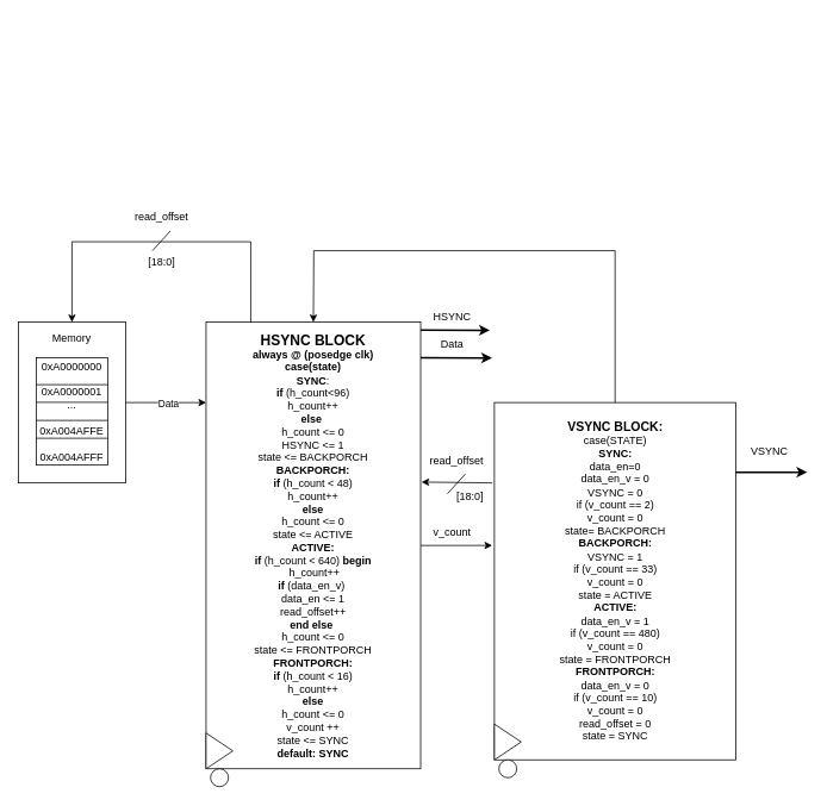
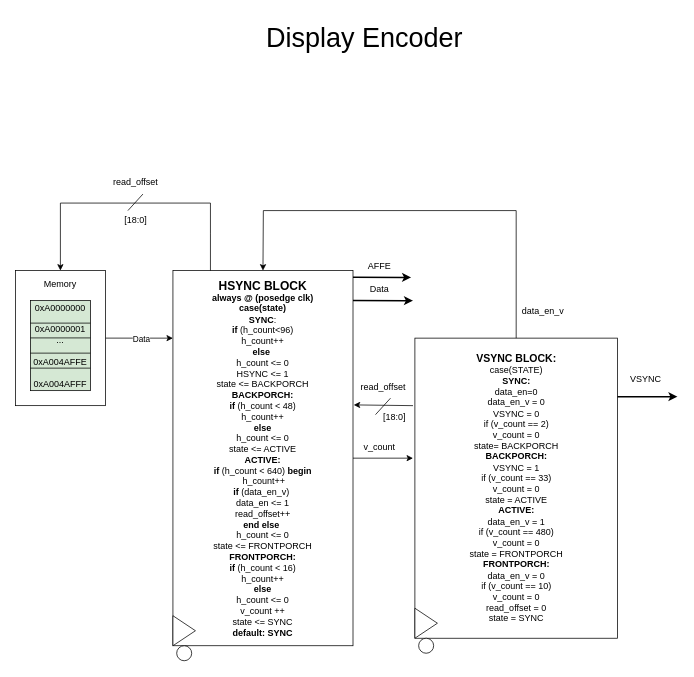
+ <mxCell id="2" value="&lt;font style=&quot;font-size: 36px;&quot;&gt;Display Encoder&lt;/font&gt;" style="text;html=1;align=center;verticalAlign=middle;resizable=0;points=[];autosize=1;strokeColor=none;fillColor=none;" vertex="1" parent="1"><mxGeometry x="340" y="20" width="290" height="60" as="geometry" /></mxCell>
- <mxCell id="20" value="HSYNC" style="text;html=1;align=center;verticalAlign=middle;resizable=0;points=[];autosize=1;strokeColor=none;fillColor=none;strokeWidth=2;" vertex="1" parent="1"><mxGeometry x="470" y="340" width="70" height="30" as="geometry" /></mxCell>
+ <mxCell id="20" value="AFFE" style="text;html=1;align=center;verticalAlign=middle;resizable=0;points=[];autosize=1;strokeColor=none;fillColor=none;strokeWidth=2;" vertex="1" parent="1"><mxGeometry x="470" y="340" width="70" height="30" as="geometry" /></mxCell>
+ <mxCell id="25" value="data_en_v" style="text;html=1;align=center;verticalAlign=middle;resizable=0;points=[];autosize=1;strokeColor=none;fillColor=none;" vertex="1" parent="1"><mxGeometry x="682.5" y="400" width="80" height="30" as="geometry" /></mxCell>
- <mxCell id="6" value="0xA0000000&lt;div&gt;&lt;br&gt;&lt;div&gt;0xA0000001&lt;/div&gt;&lt;div&gt;&lt;span style=&quot;background-color: initial;&quot;&gt;...&lt;/span&gt;&lt;br&gt;&lt;/div&gt;&lt;div&gt;&lt;span style=&quot;background-color: initial;&quot;&gt;&lt;br&gt;&lt;/span&gt;&lt;/div&gt;&lt;div&gt;&lt;span style=&quot;background-color: initial;&quot;&gt;0xA004AFFE&lt;/span&gt;&lt;br&gt;&lt;/div&gt;&lt;div&gt;&lt;br&gt;&lt;/div&gt;&lt;div&gt;&lt;div&gt;0xA004AFFF&lt;/div&gt;&lt;/div&gt;&lt;/div&gt;" style="whiteSpace=wrap;html=1;" vertex="1" parent="1"><mxGeometry x="40" y="400" width="80" height="120" as="geometry" /></mxCell>
+ <mxCell id="6" value="0xA0000000&lt;div&gt;&lt;br&gt;&lt;div&gt;0xA0000001&lt;/div&gt;&lt;div&gt;&lt;span style=&quot;background-color: initial;&quot;&gt;...&lt;/span&gt;&lt;br&gt;&lt;/div&gt;&lt;div&gt;&lt;span style=&quot;background-color: initial;&quot;&gt;&lt;br&gt;&lt;/span&gt;&lt;/div&gt;&lt;div&gt;&lt;span style=&quot;background-color: initial;&quot;&gt;0xA004AFFE&lt;/span&gt;&lt;br&gt;&lt;/div&gt;&lt;div&gt;&lt;br&gt;&lt;/div&gt;&lt;div&gt;&lt;div&gt;0xA004AFFF&lt;/div&gt;&lt;/div&gt;&lt;/div&gt;" style="whiteSpace=wrap;html=1;fillColor=#d5e8d4;" vertex="1" parent="1"><mxGeometry x="40" y="400" width="80" height="120" as="geometry" /></mxCell>
